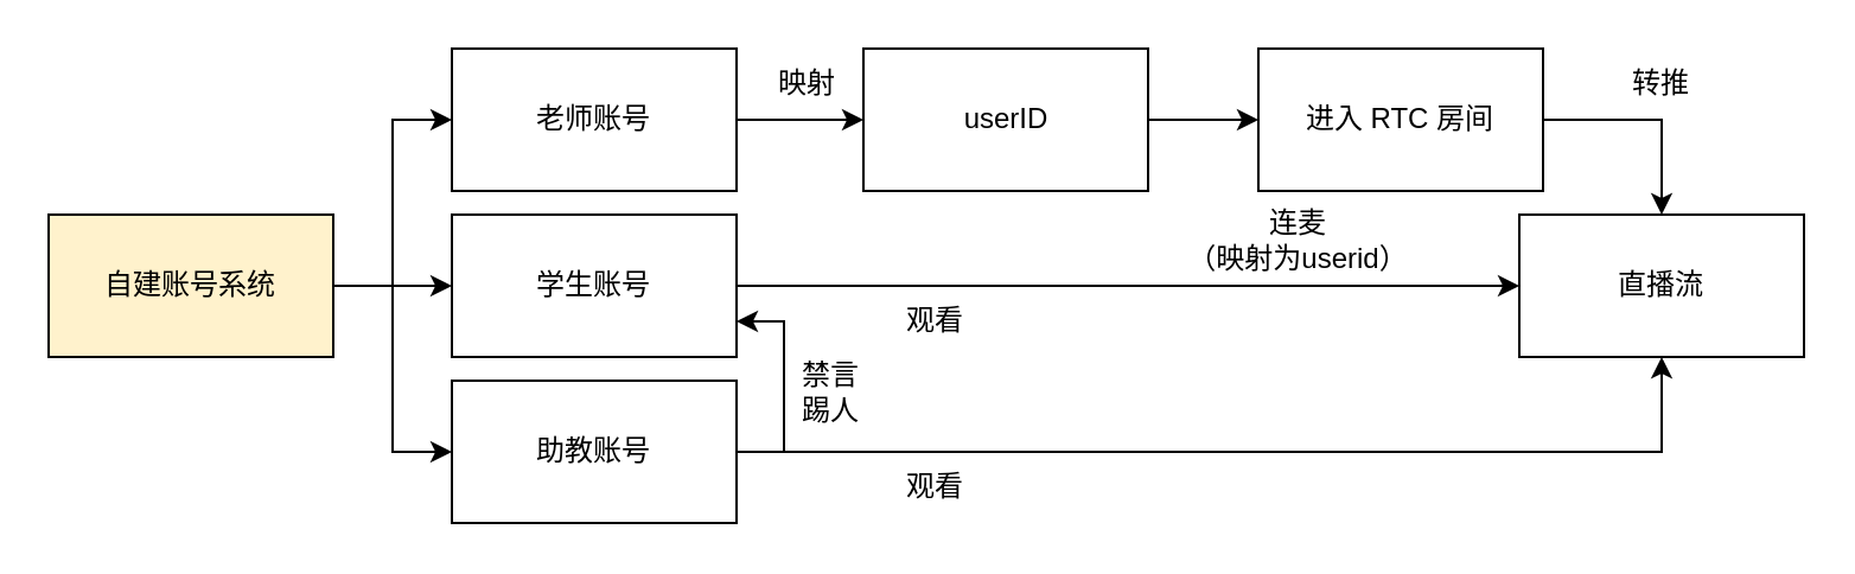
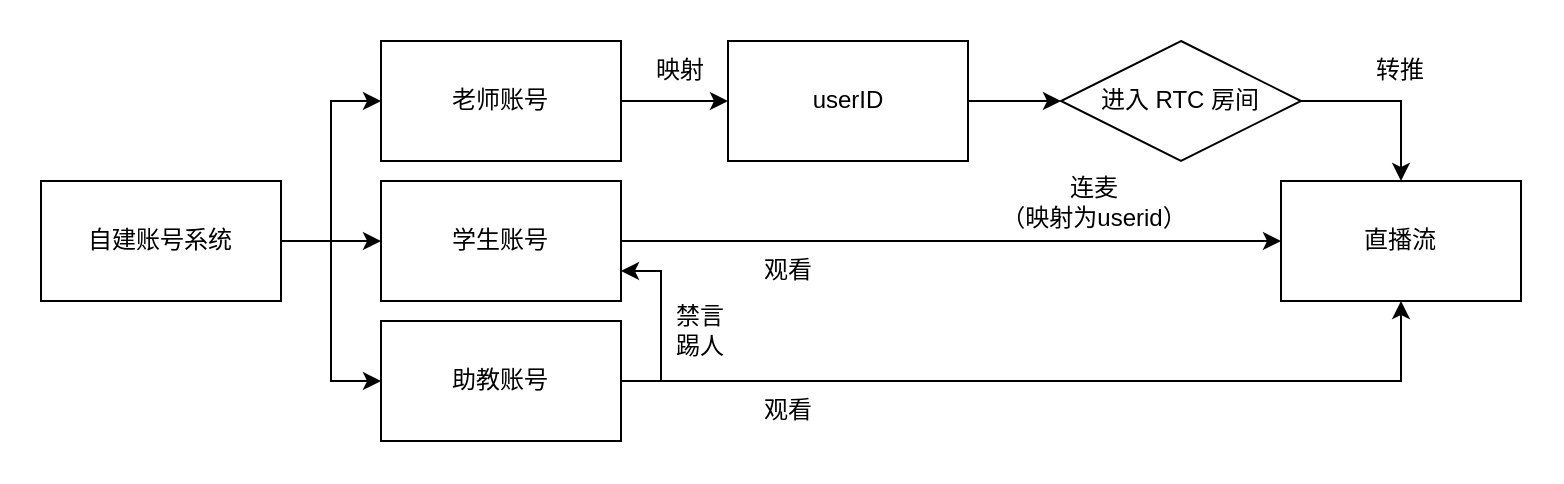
- <mxCell id="17" value="进入 RTC 房间" style="rounded=0;whiteSpace=wrap;html=1;" vertex="1" parent="1"><mxGeometry x="530" y="20" width="120" height="60" as="geometry" /></mxCell>
+ <mxCell id="17" value="进入 RTC 房间" style="rhombus;whiteSpace=wrap;html=1;" vertex="1" parent="1"><mxGeometry x="530" y="20" width="120" height="60" as="geometry" /></mxCell>
- <mxCell id="5" value="自建账号系统" style="rounded=0;whiteSpace=wrap;html=1;fillColor=#fff2cc;" vertex="1" parent="1"><mxGeometry x="20" y="90" width="120" height="60" as="geometry" /></mxCell>
+ <mxCell id="5" value="自建账号系统" style="rounded=0;whiteSpace=wrap;html=1;" vertex="1" parent="1"><mxGeometry x="20" y="90" width="120" height="60" as="geometry" /></mxCell>
